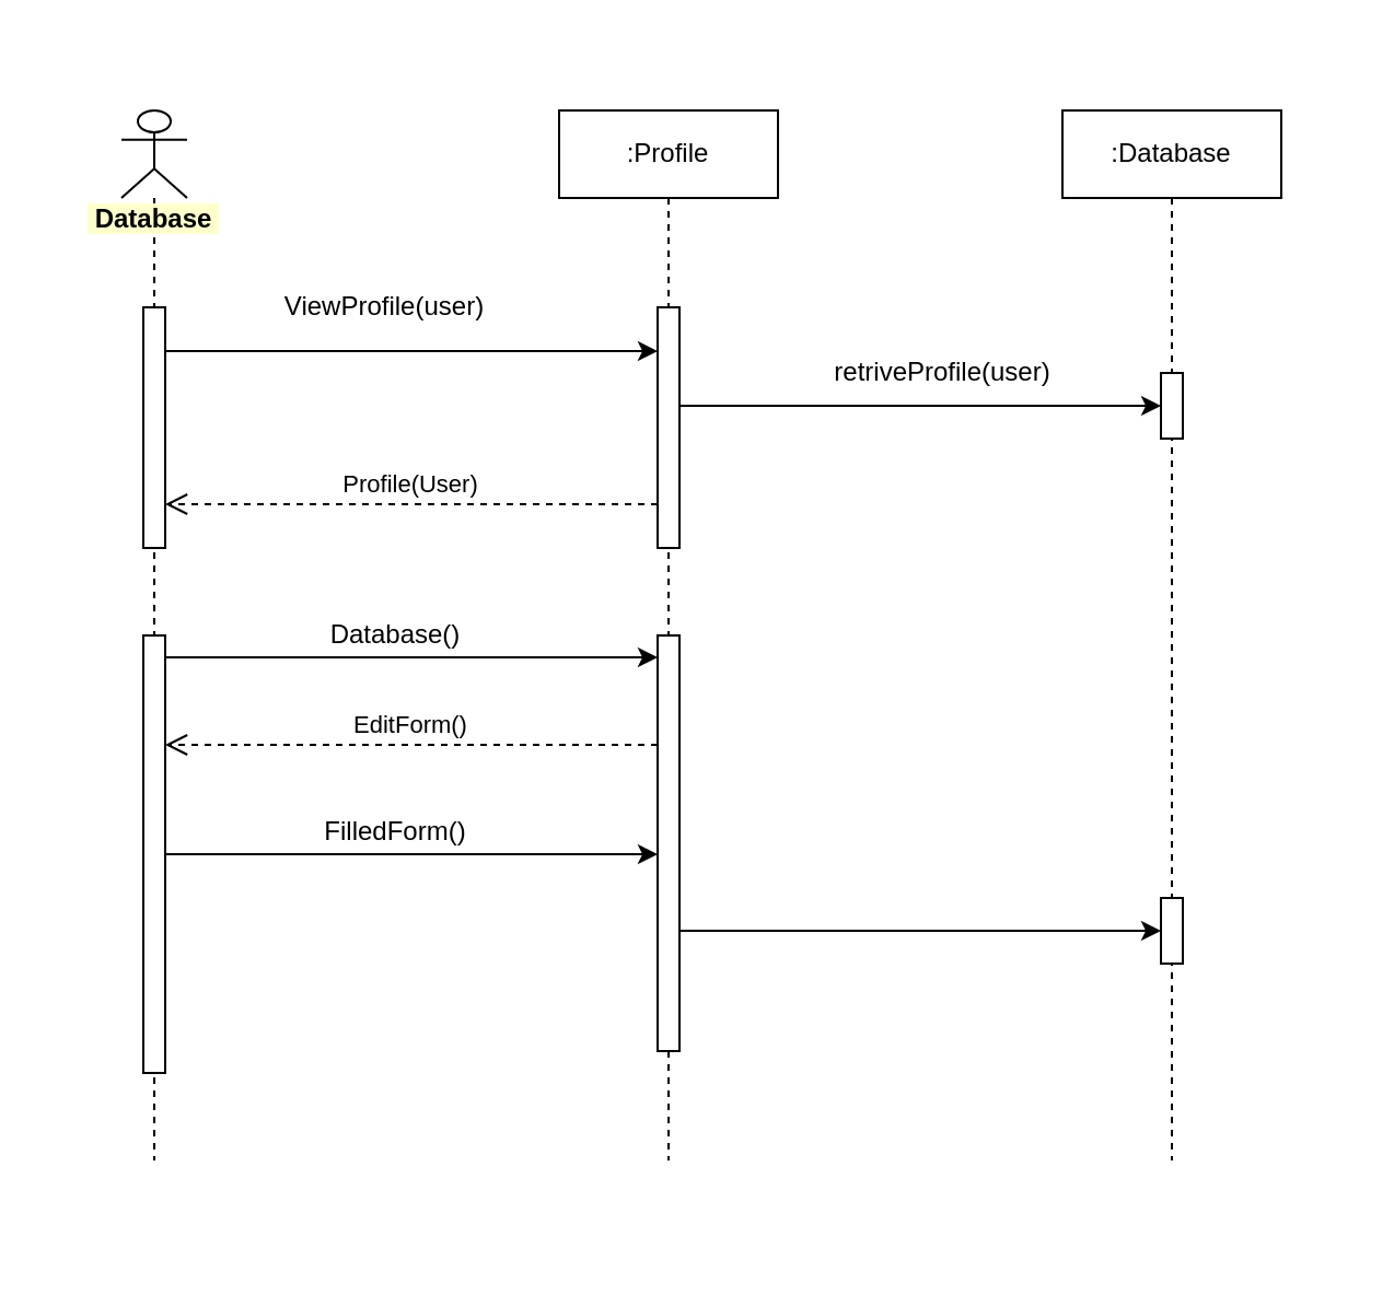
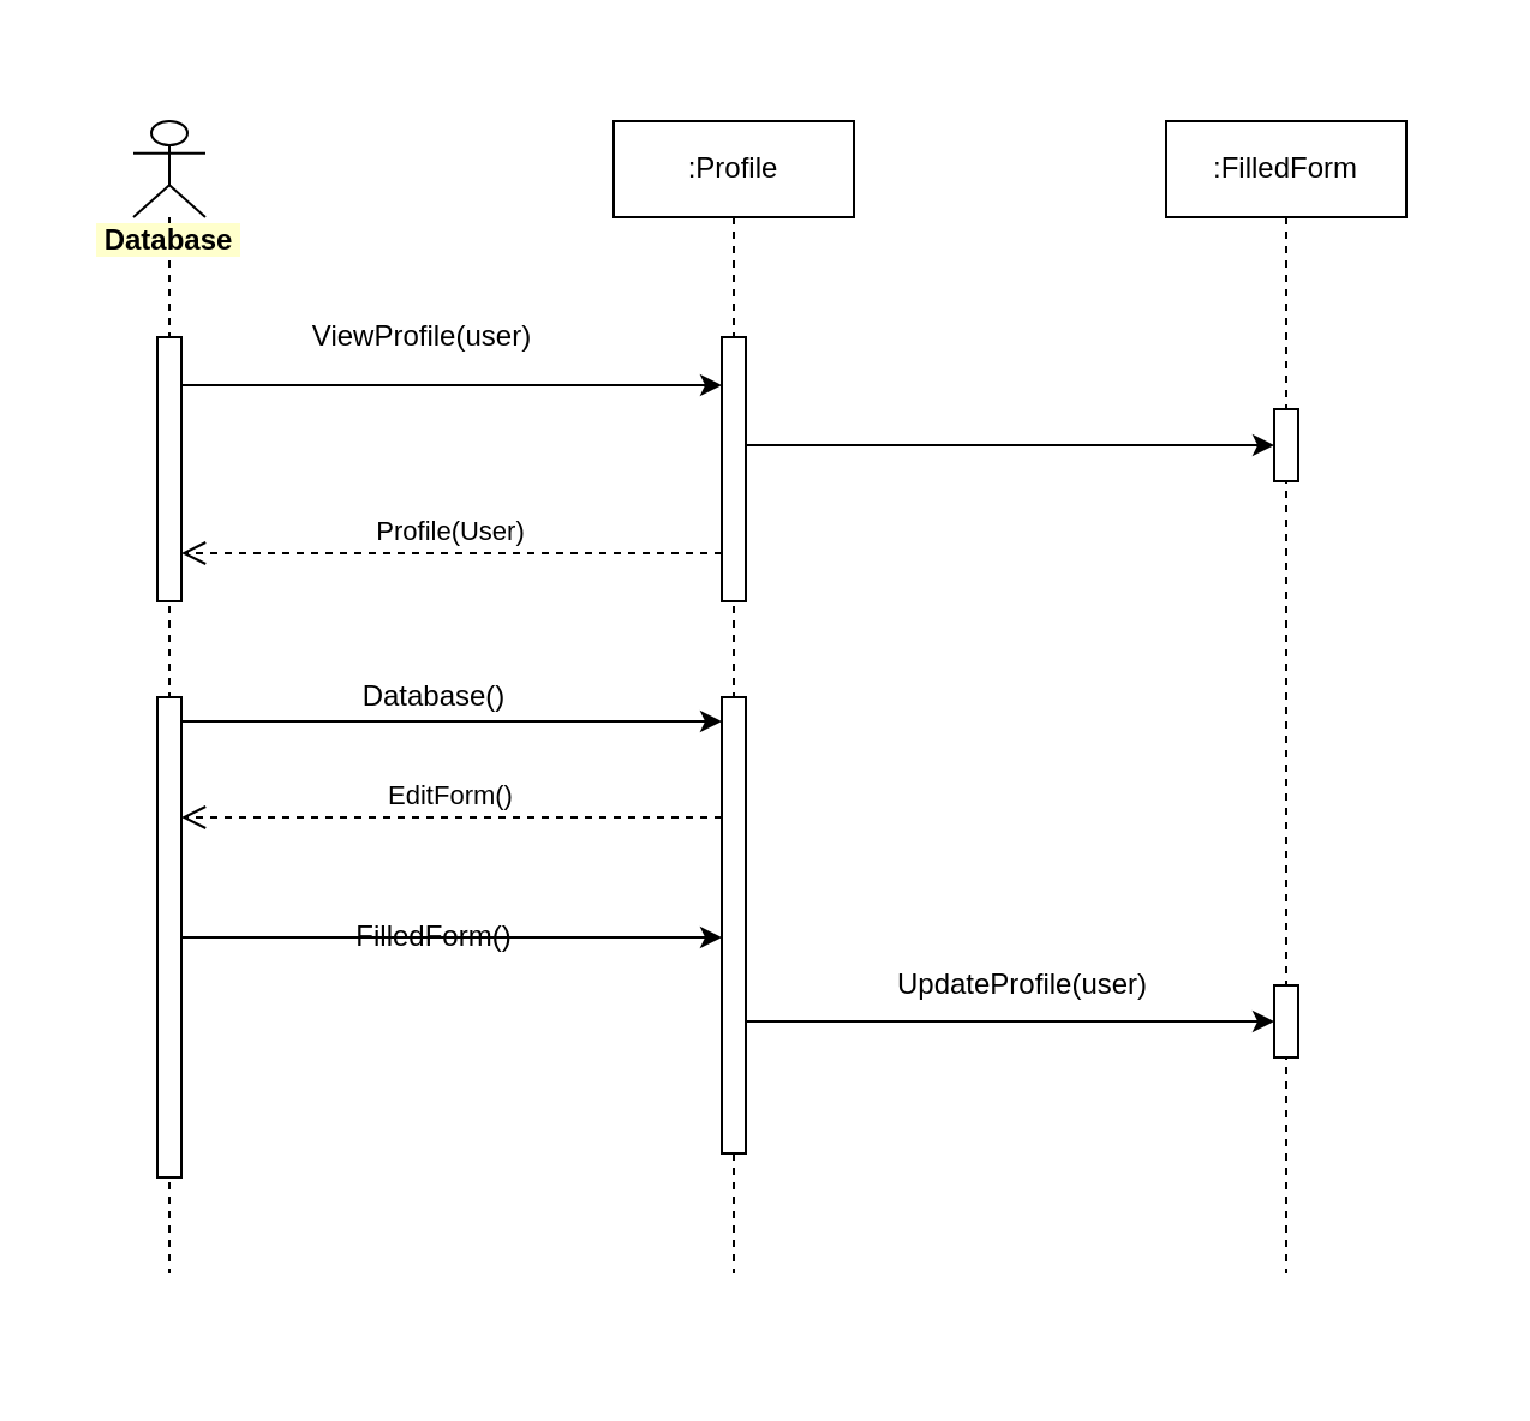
- <mxCell id="9" value=":Database" style="shape=umlLifeline;perimeter=lifelinePerimeter;whiteSpace=wrap;html=1;container=1;collapsible=0;recursiveResize=0;outlineConnect=0;" vertex="1" parent="1"><mxGeometry x="485" y="50" width="100" height="480" as="geometry" /></mxCell>
+ <mxCell id="9" value=":FilledForm" style="shape=umlLifeline;perimeter=lifelinePerimeter;whiteSpace=wrap;html=1;container=1;collapsible=0;recursiveResize=0;outlineConnect=0;" vertex="1" parent="1"><mxGeometry x="485" y="50" width="100" height="480" as="geometry" /></mxCell>
- <mxCell id="15" value="retriveProfile(user)" style="text;html=1;align=center;verticalAlign=middle;resizable=0;points=[];autosize=1;" vertex="1" parent="1"><mxGeometry x="375" y="160" width="110" height="20" as="geometry" /></mxCell>
- <mxCell id="21" value="FilledForm()" style="text;html=1;align=center;verticalAlign=middle;resizable=0;points=[];autosize=1;" vertex="1" parent="1"><mxGeometry x="140" y="370" width="80" height="20" as="geometry" /></mxCell>
+ <mxCell id="21" value="FilledForm()" style="text;html=1;align=center;verticalAlign=middle;resizable=0;points=[];autosize=1;" vertex="1" parent="1"><mxGeometry x="140" y="380" width="80" height="20" as="geometry" /></mxCell>
+ <mxCell id="23" value="UpdateProfile(user)" style="text;html=1;align=center;verticalAlign=middle;resizable=0;points=[];autosize=1;" vertex="1" parent="1"><mxGeometry x="365" y="400" width="120" height="20" as="geometry" /></mxCell>
